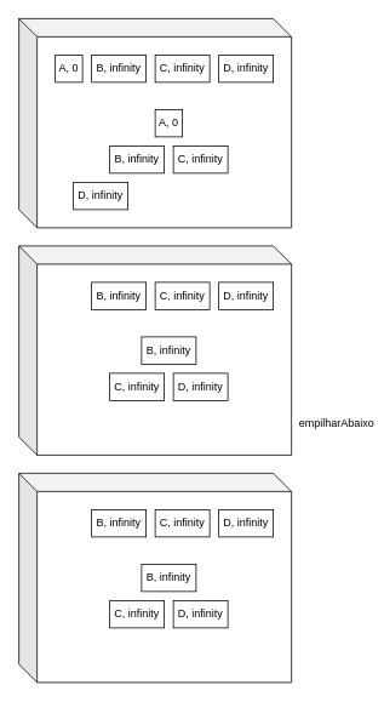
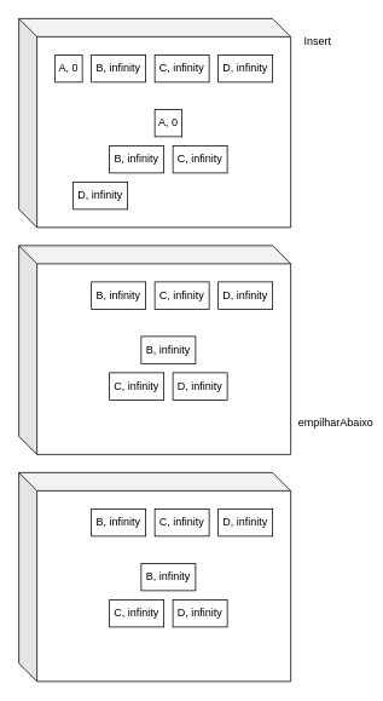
+ <mxCell id="11" value="Insert" style="text;html=1;align=center;verticalAlign=middle;whiteSpace=wrap;rounded=0;" vertex="1" parent="1"><mxGeometry x="320" y="30" width="60" height="30" as="geometry" /></mxCell>
